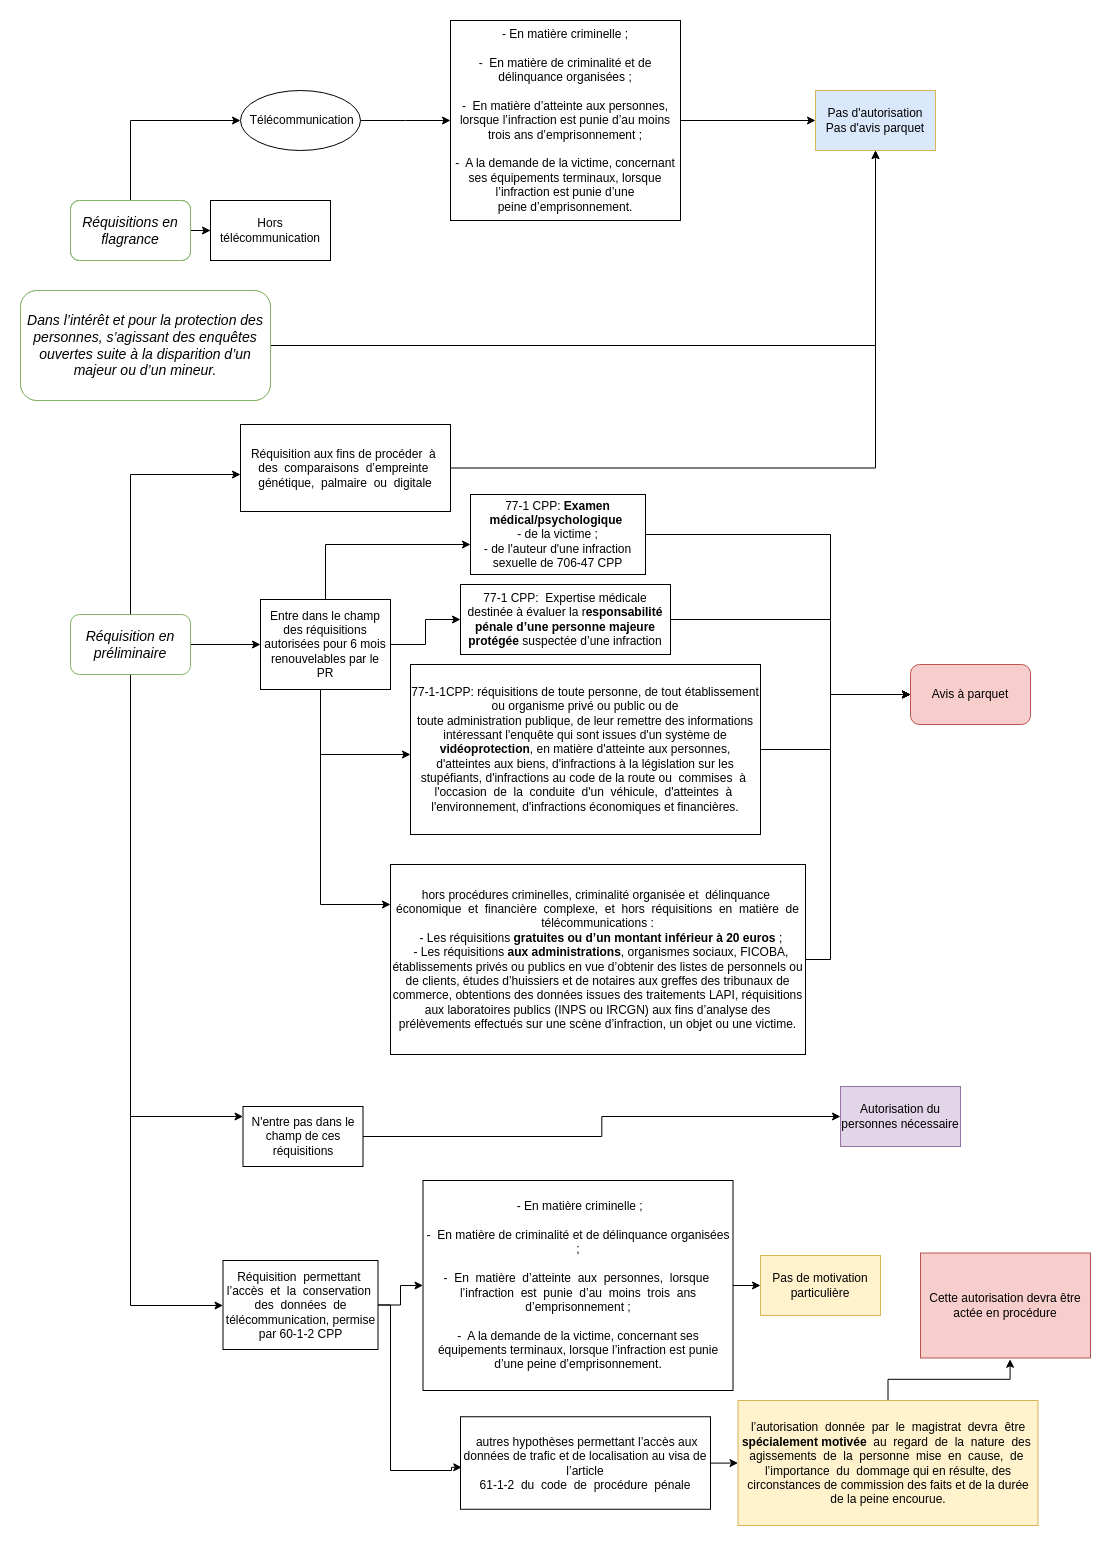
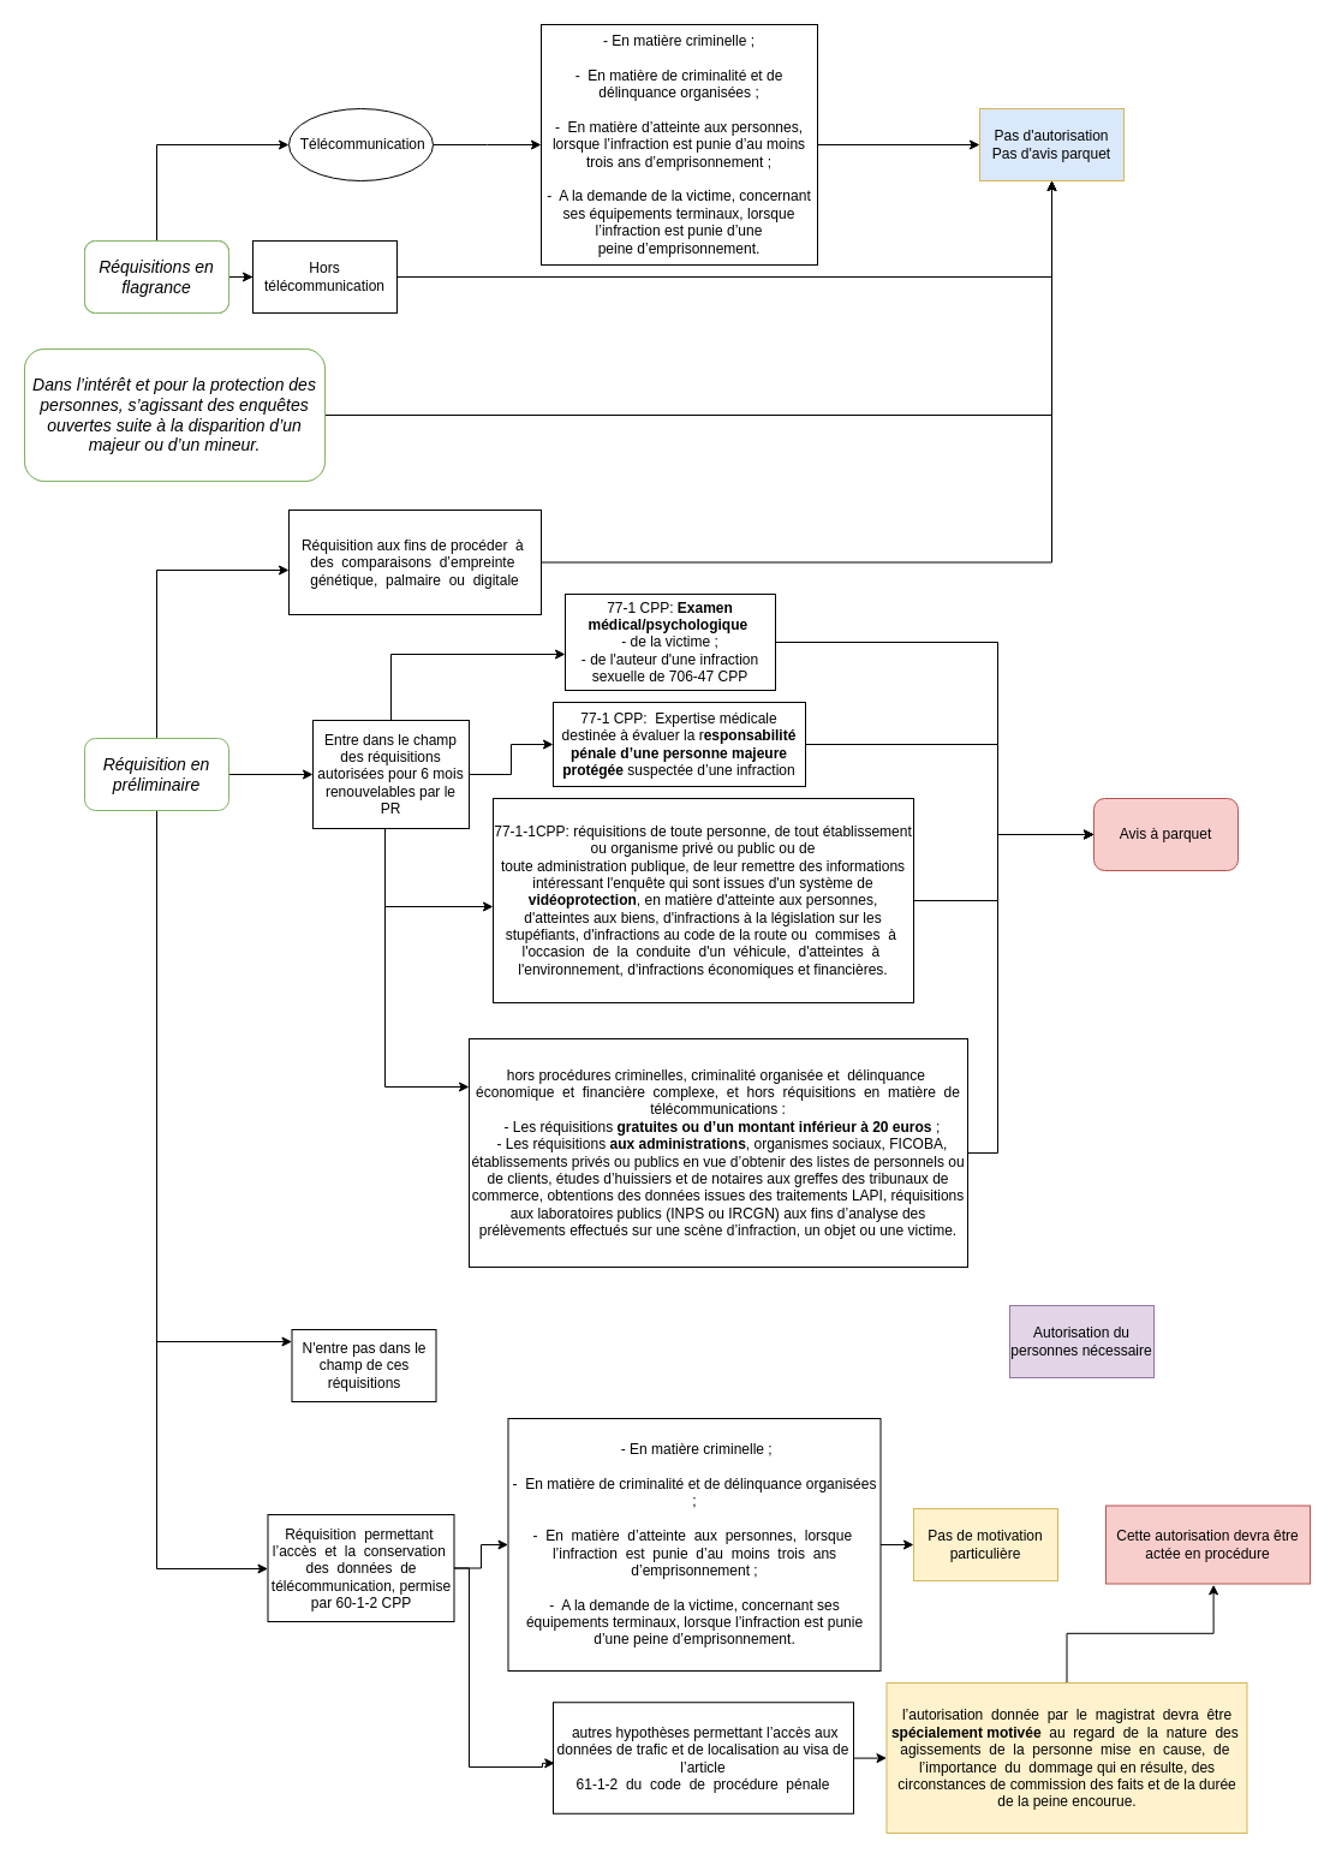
+ <mxCell id="33" style="edgeStyle=orthogonalEdgeStyle;rounded=0;orthogonalLoop=1;jettySize=auto;html=1;entryX=0.5;entryY=1;entryDx=0;entryDy=0;" edge="1" parent="1" source="34" target="14"><mxGeometry relative="1" as="geometry" /></mxCell>
- <mxCell id="35" value="" style="edgeStyle=orthogonalEdgeStyle;rounded=0;orthogonalLoop=1;jettySize=auto;html=1;" edge="1" parent="1" source="36" target="37"><mxGeometry relative="1" as="geometry" /></mxCell>
- <mxCell id="48" value="Cette autorisation devra être actée en procédure" style="whiteSpace=wrap;html=1;rounded=0;fillColor=#f8cecc;strokeColor=#b85450;" vertex="1" parent="1"><mxGeometry x="920" y="1252.5" width="170" height="105" as="geometry" /></mxCell>
+ <mxCell id="48" value="Cette autorisation devra être actée en procédure" style="whiteSpace=wrap;html=1;rounded=0;fillColor=#f8cecc;strokeColor=#b85450;" vertex="1" parent="1"><mxGeometry x="920" y="1252.5" width="170" height="65" as="geometry" /></mxCell>
